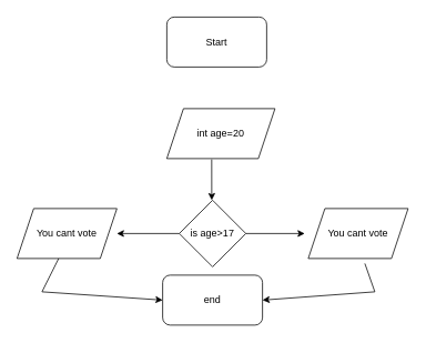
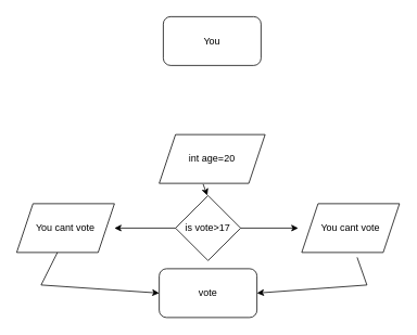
- <mxCell id="2" value="Start" style="rounded=1;whiteSpace=wrap;html=1;" vertex="1" parent="1"><mxGeometry x="200" y="20" width="120" height="60" as="geometry" /></mxCell>
+ <mxCell id="2" value="You" style="rounded=1;whiteSpace=wrap;html=1;" vertex="1" parent="1"><mxGeometry x="200" y="20" width="120" height="60" as="geometry" /></mxCell>
- <mxCell id="3" value="int age=20" style="shape=parallelogram;perimeter=parallelogramPerimeter;whiteSpace=wrap;html=1;fixedSize=1;" vertex="1" parent="1"><mxGeometry x="200" y="130" width="130" height="60" as="geometry" /></mxCell>
+ <mxCell id="3" value="int age=20" style="shape=parallelogram;perimeter=parallelogramPerimeter;whiteSpace=wrap;html=1;fixedSize=1;" vertex="1" parent="1"><mxGeometry x="195" y="165" width="130" height="60" as="geometry" /></mxCell>
- <mxCell id="5" value="is age&amp;gt;17" style="rhombus;whiteSpace=wrap;html=1;" vertex="1" parent="1"><mxGeometry x="215" y="240" width="80" height="80" as="geometry" /></mxCell>
+ <mxCell id="5" value="is vote&amp;gt;17" style="rhombus;whiteSpace=wrap;html=1;" vertex="1" parent="1"><mxGeometry x="215" y="240" width="80" height="80" as="geometry" /></mxCell>
- <mxCell id="12" value="end" style="rounded=1;whiteSpace=wrap;html=1;sketch=0;glass=0;" vertex="1" parent="1"><mxGeometry x="195" y="330" width="120" height="60" as="geometry" /></mxCell>
+ <mxCell id="12" value="vote" style="rounded=1;whiteSpace=wrap;html=1;sketch=0;glass=0;" vertex="1" parent="1"><mxGeometry x="195" y="330" width="120" height="60" as="geometry" /></mxCell>
